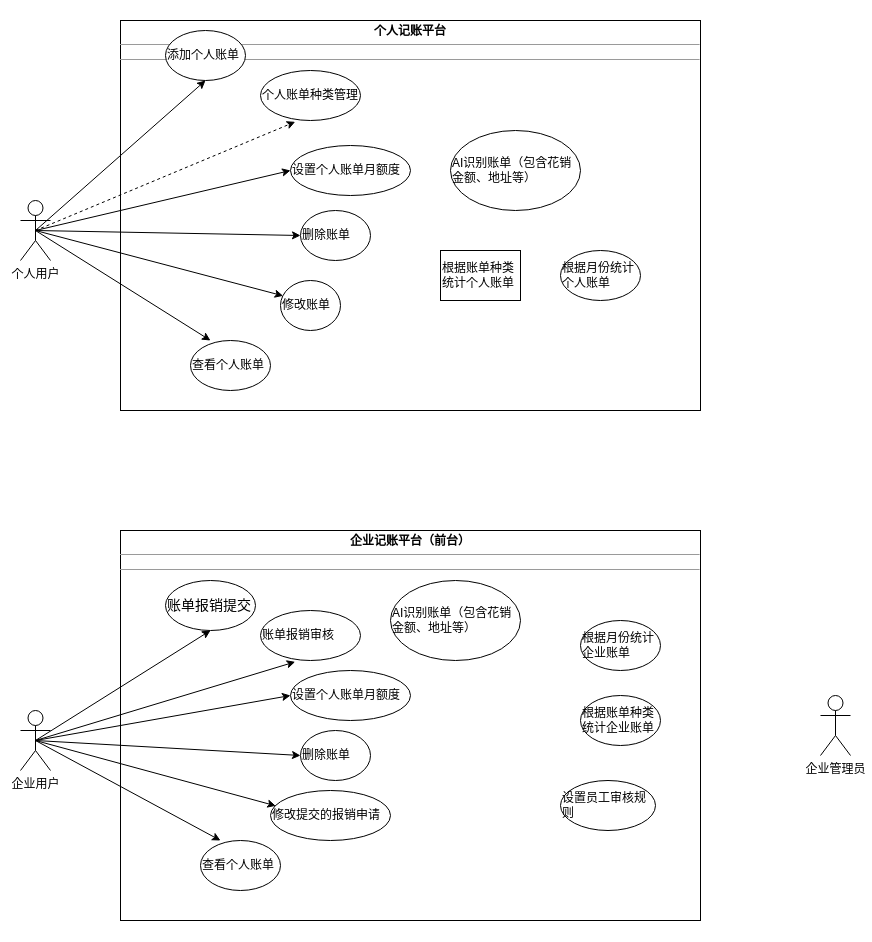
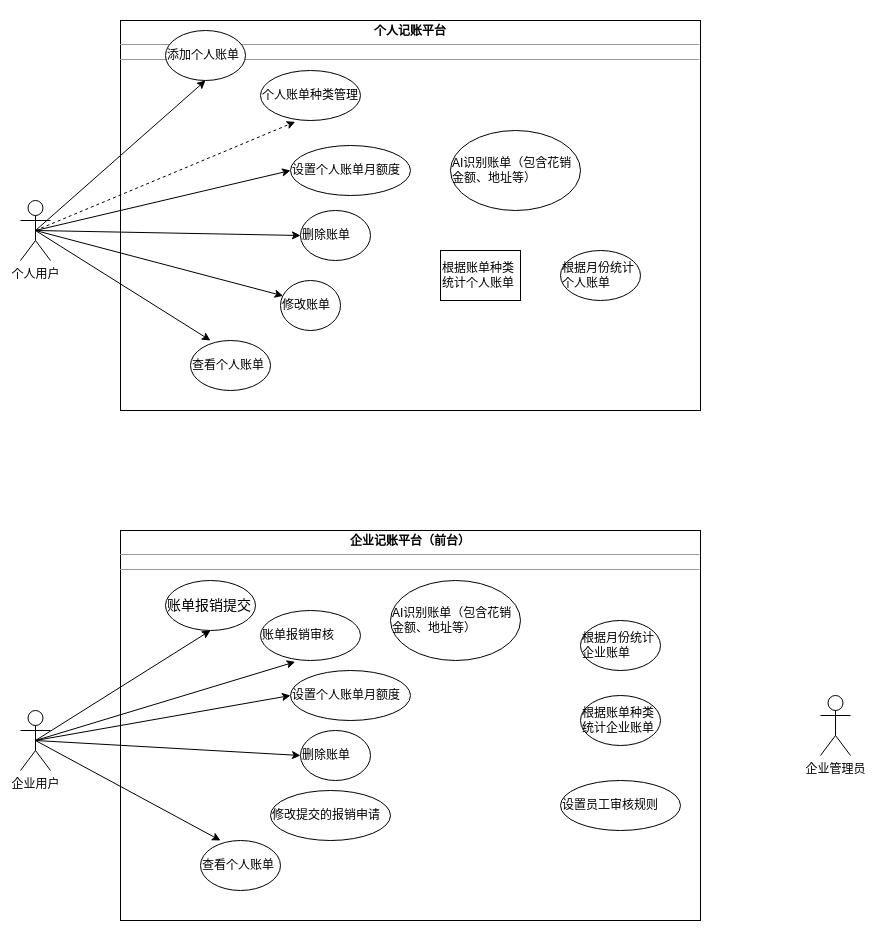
- <mxCell id="24" style="edgeStyle=none;rounded=0;orthogonalLoop=1;jettySize=auto;html=1;exitX=0.5;exitY=0.5;exitDx=0;exitDy=0;exitPerimeter=0;entryX=0.044;entryY=0.307;entryDx=0;entryDy=0;entryPerimeter=0;" edge="1" parent="1" source="26" target="32"><mxGeometry relative="1" as="geometry" /></mxCell>
- <mxCell id="37" value="设置员工审核规则" style="ellipse;whiteSpace=wrap;html=1;align=left;" vertex="1" parent="1"><mxGeometry x="560" y="780" width="95" height="50" as="geometry" /></mxCell>
+ <mxCell id="37" value="设置员工审核规则" style="ellipse;whiteSpace=wrap;html=1;align=left;" vertex="1" parent="1"><mxGeometry x="560" y="780" width="120" height="50" as="geometry" /></mxCell>
